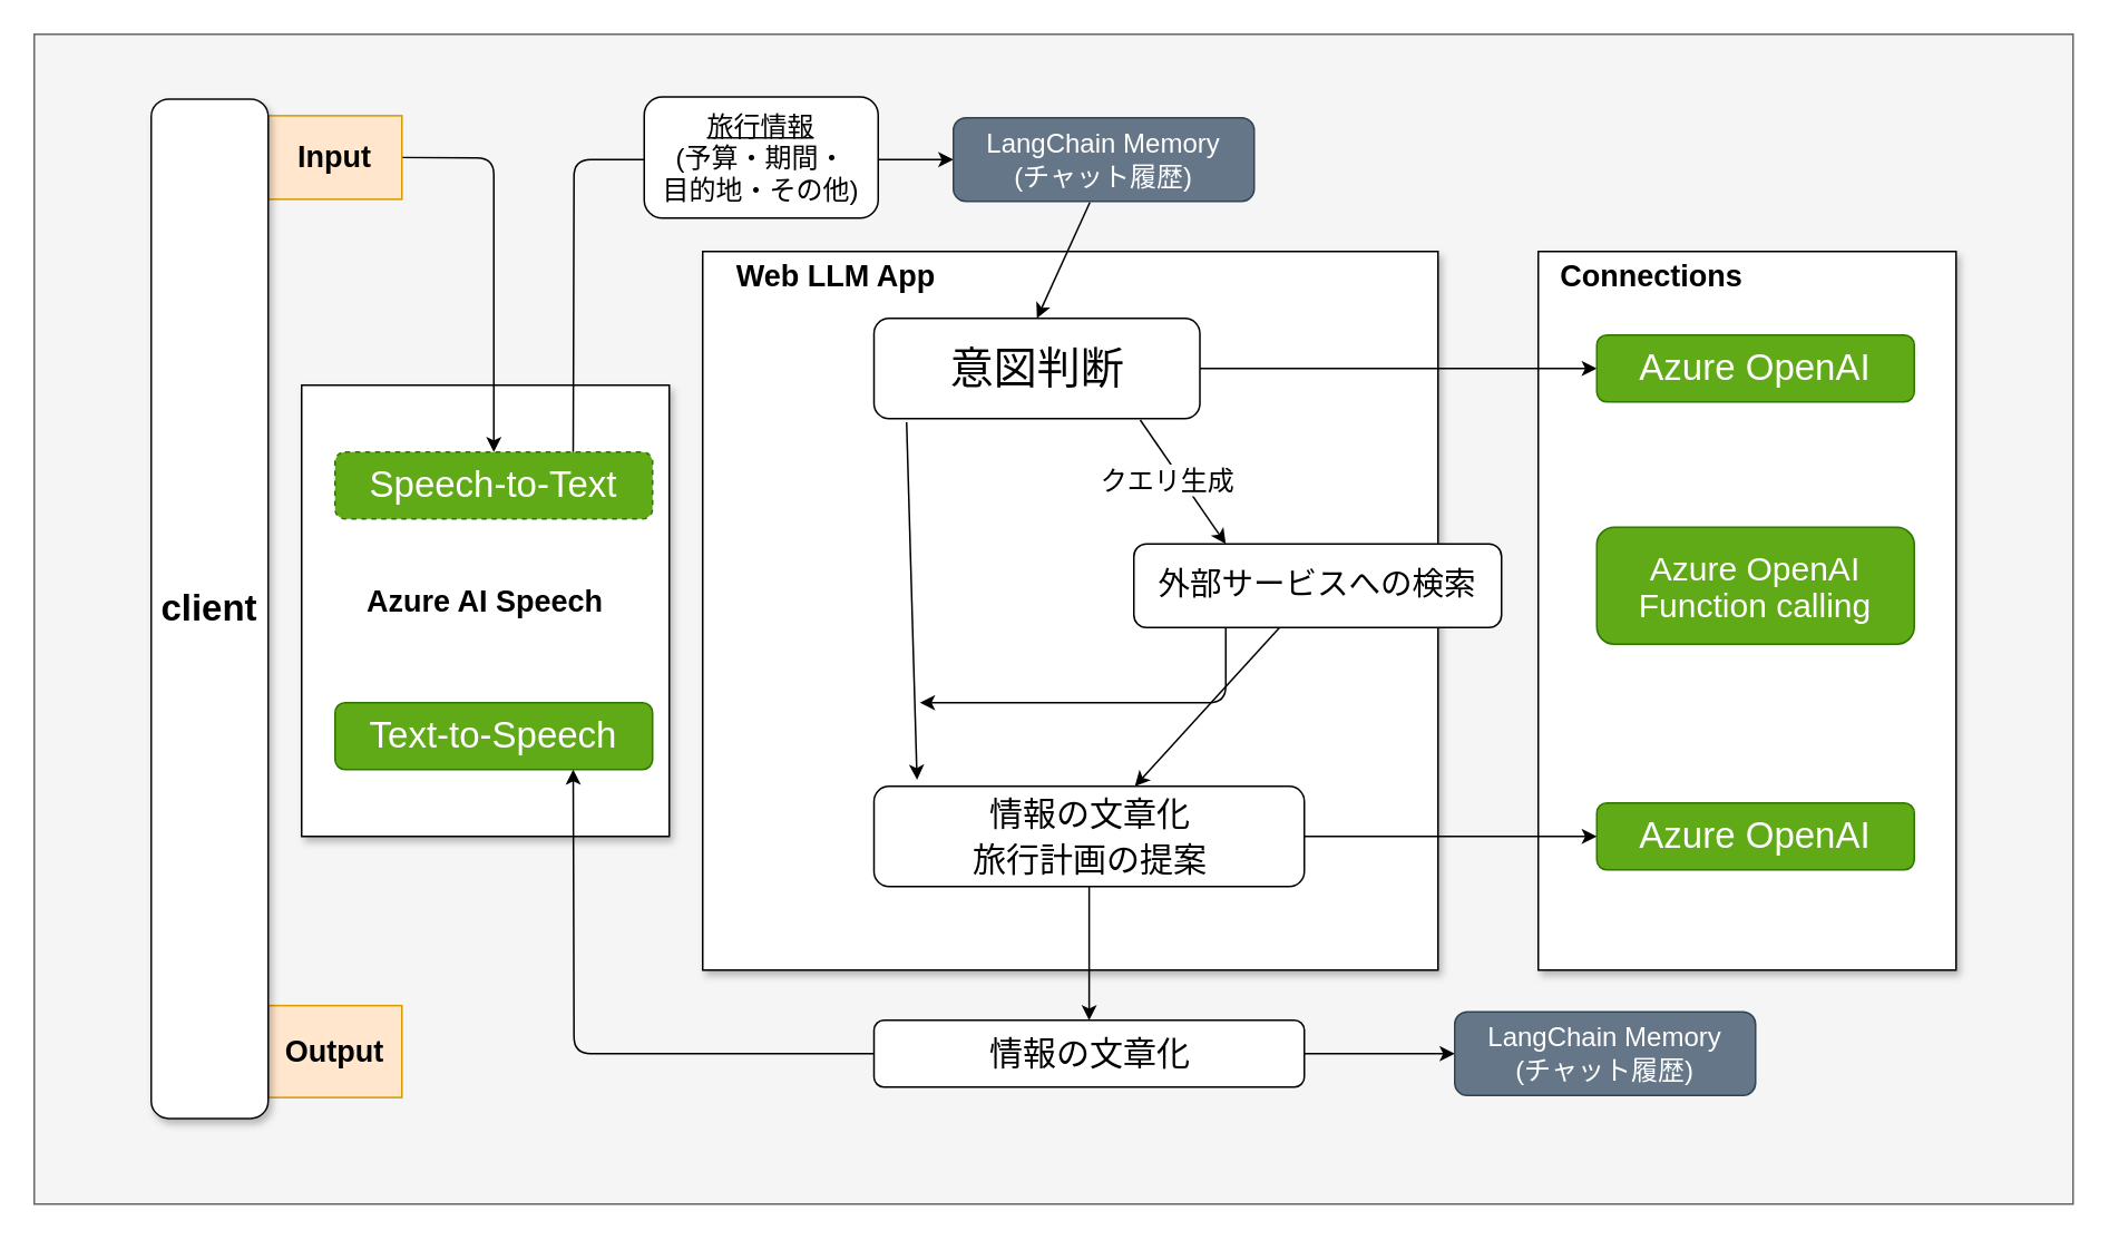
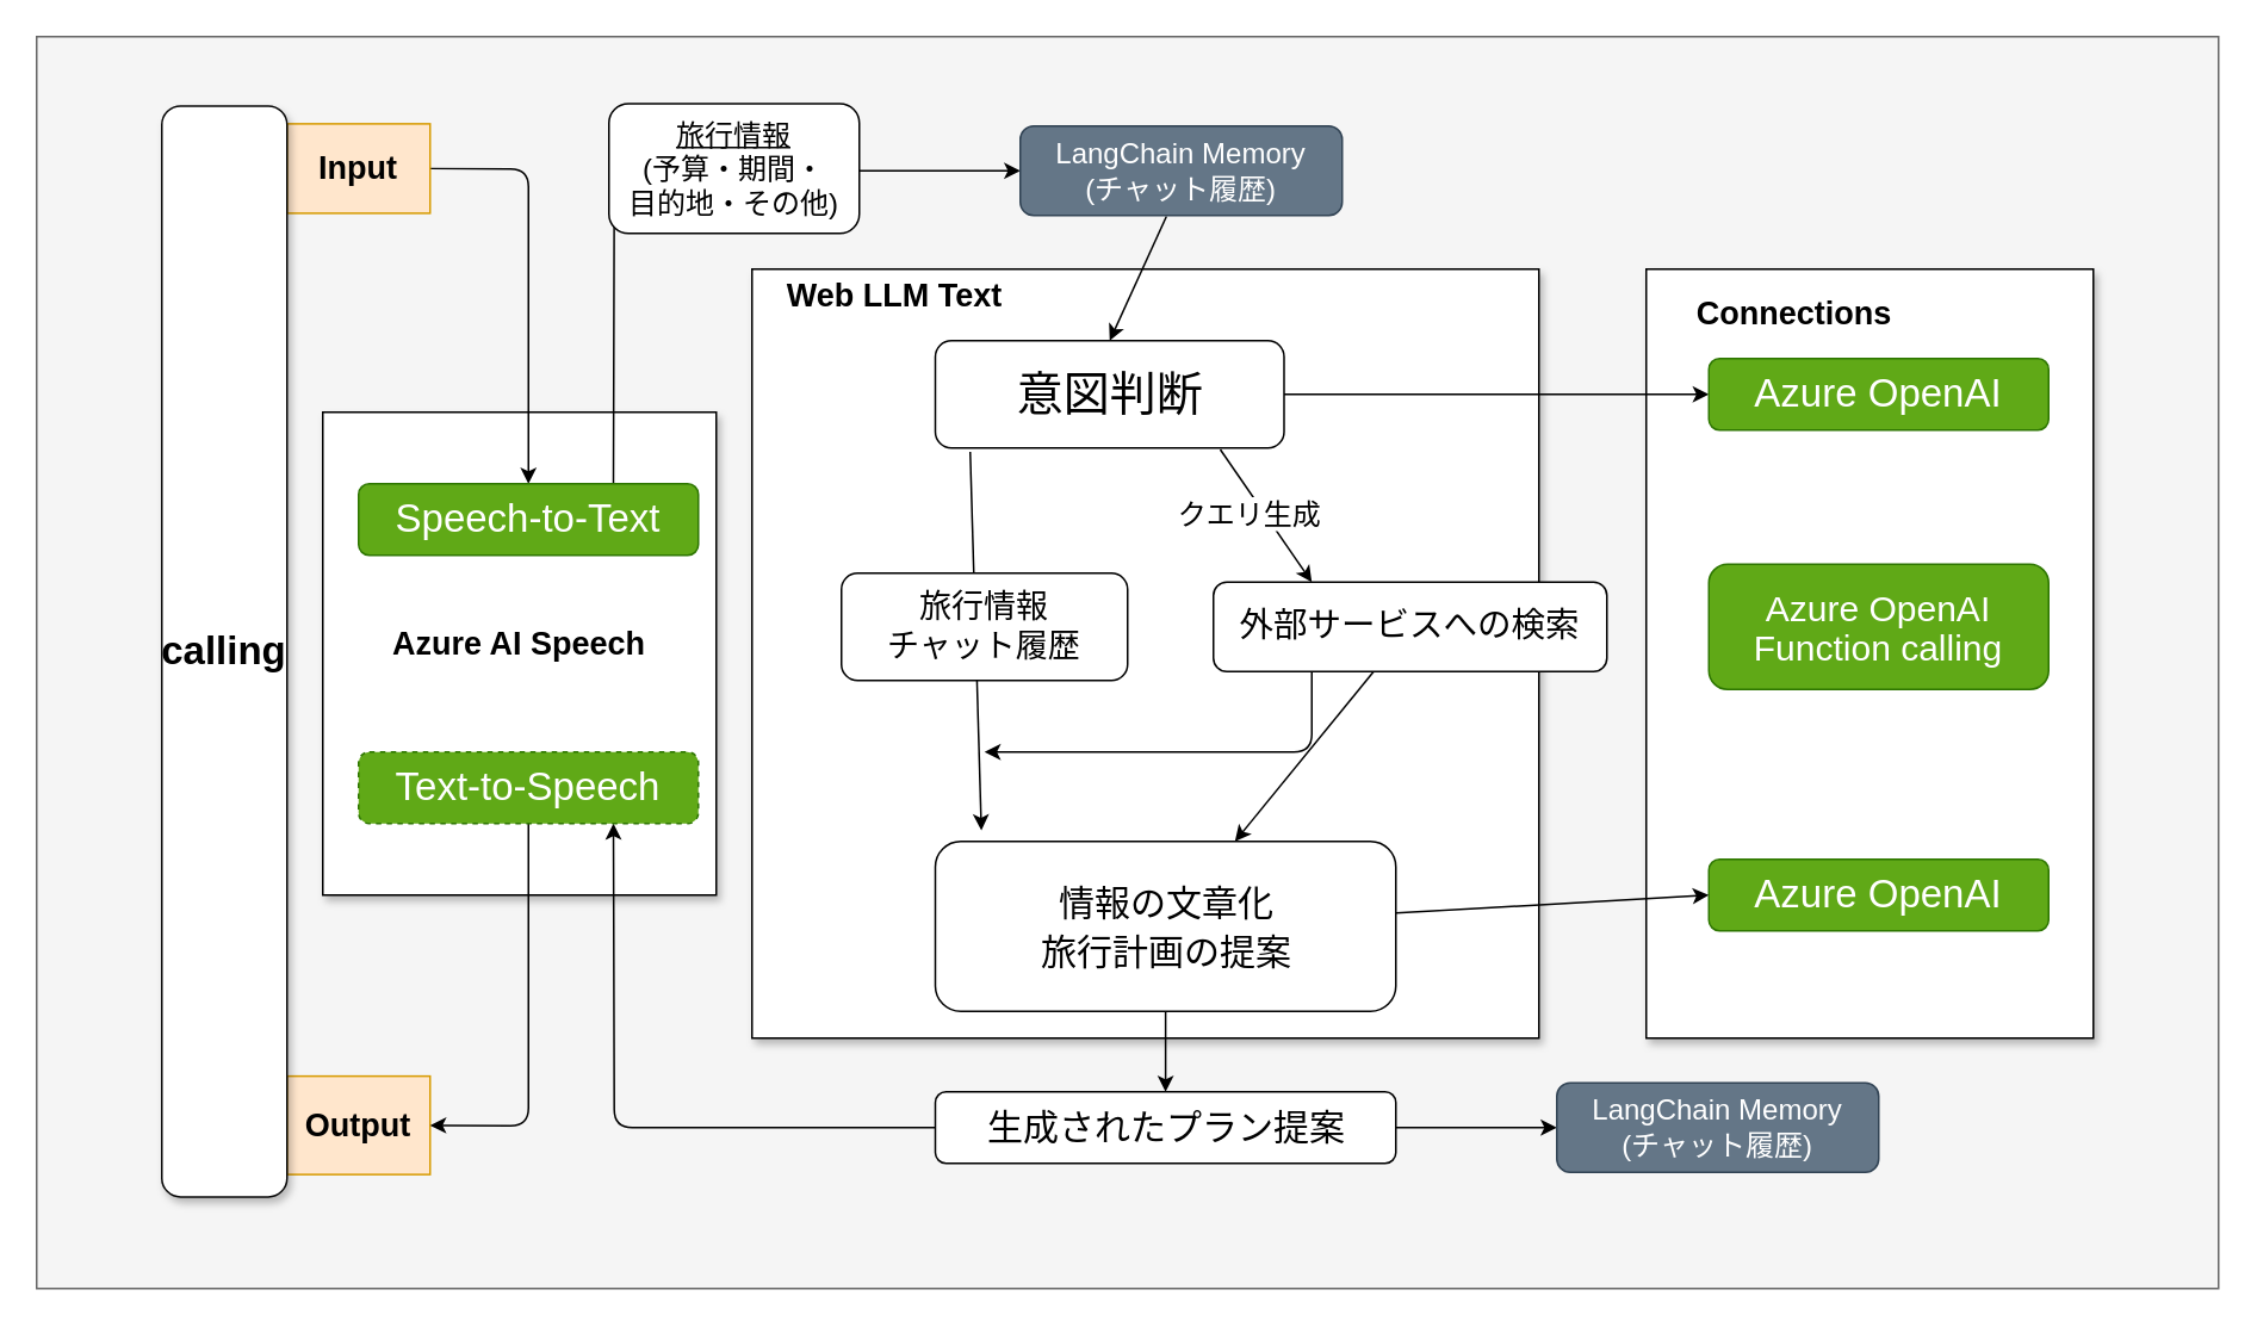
- <mxCell id="33" value="&lt;u&gt;旅行情報&lt;/u&gt;&lt;br&gt;(予算・期間・&lt;br&gt;目的地・その他)" style="rounded=1;whiteSpace=wrap;fontSize=16;html=1;" parent="1" vertex="1"><mxGeometry x="385" y="57.5" width="140" height="72.5" as="geometry" /></mxCell>
+ <mxCell id="33" value="&lt;u&gt;旅行情報&lt;/u&gt;&lt;br&gt;(予算・期間・&lt;br&gt;目的地・その他)" style="rounded=1;whiteSpace=wrap;fontSize=16;html=1;" parent="1" vertex="1"><mxGeometry x="340" y="57.5" width="140" height="72.5" as="geometry" /></mxCell>
- <mxCell id="29" value="Web LLM App" style="text;html=1;strokeColor=none;fillColor=none;align=center;verticalAlign=middle;whiteSpace=wrap;rounded=0;shadow=0;labelBorderColor=none;fontSize=18;fontStyle=1" parent="1" vertex="1"><mxGeometry x="430" y="150" width="140" height="30" as="geometry" /></mxCell>
+ <mxCell id="29" value="Web LLM Text" style="text;html=1;strokeColor=none;fillColor=none;align=center;verticalAlign=middle;whiteSpace=wrap;rounded=0;shadow=0;labelBorderColor=none;fontSize=18;fontStyle=1" parent="1" vertex="1"><mxGeometry x="430" y="150" width="140" height="30" as="geometry" /></mxCell>
- <mxCell id="30" value="Connections" style="text;html=1;strokeColor=none;fillColor=none;align=center;verticalAlign=middle;whiteSpace=wrap;rounded=0;shadow=0;labelBorderColor=none;fontSize=18;fontStyle=1" parent="1" vertex="1"><mxGeometry x="937.5" y="150" width="100" height="30" as="geometry" /></mxCell>
+ <mxCell id="30" value="Connections" style="text;html=1;strokeColor=none;fillColor=none;align=center;verticalAlign=middle;whiteSpace=wrap;rounded=0;shadow=0;labelBorderColor=none;fontSize=18;fontStyle=1" parent="1" vertex="1"><mxGeometry x="952.5" y="160" width="100" height="30" as="geometry" /></mxCell>
- <mxCell id="35" value="&lt;p style=&quot;line-height: 10%; font-size: 22px;&quot;&gt;&lt;span style=&quot;background-color: initial; font-size: 22px;&quot;&gt;Speech-to-Text&lt;/span&gt;&lt;/p&gt;" style="rounded=1;whiteSpace=wrap;html=1;fontSize=22;fillColor=#60a917;fontColor=#ffffff;strokeColor=#2D7600;dashed=1;" parent="1" vertex="1"><mxGeometry x="200" y="270" width="190" height="40" as="geometry" /></mxCell>
+ <mxCell id="35" value="&lt;p style=&quot;line-height: 10%; font-size: 22px;&quot;&gt;&lt;span style=&quot;background-color: initial; font-size: 22px;&quot;&gt;Speech-to-Text&lt;/span&gt;&lt;/p&gt;" style="rounded=1;whiteSpace=wrap;html=1;fontSize=22;fillColor=#60a917;fontColor=#ffffff;strokeColor=#2D7600;" parent="1" vertex="1"><mxGeometry x="200" y="270" width="190" height="40" as="geometry" /></mxCell>
+ <mxCell id="18" value="旅行情報&lt;br&gt;チャット履歴" style="rounded=1;whiteSpace=wrap;html=1;fontSize=18;" parent="1" vertex="1"><mxGeometry x="470" y="320" width="160" height="60" as="geometry" /></mxCell>
- <mxCell id="31" value="&lt;font style=&quot;font-size: 22px;&quot;&gt;client&lt;/font&gt;" style="rounded=1;whiteSpace=wrap;html=1;strokeColor=#080808;perimeterSpacing=0;fontSize=22;shadow=1;fontStyle=1" parent="1" vertex="1"><mxGeometry x="90" y="58.75" width="70" height="610" as="geometry" /></mxCell>
+ <mxCell id="31" value="&lt;font style=&quot;font-size: 22px;&quot;&gt;calling&lt;/font&gt;" style="rounded=1;whiteSpace=wrap;html=1;strokeColor=#080808;perimeterSpacing=0;fontSize=22;shadow=1;fontStyle=1" parent="1" vertex="1"><mxGeometry x="90" y="58.75" width="70" height="610" as="geometry" /></mxCell>
- <mxCell id="37" value="&lt;p style=&quot;line-height: 10%; font-size: 22px;&quot;&gt;&lt;span style=&quot;background-color: initial; font-size: 22px;&quot;&gt;Text-to-Speech&lt;/span&gt;&lt;/p&gt;" style="rounded=1;whiteSpace=wrap;html=1;fontSize=22;fillColor=#60a917;fontColor=#ffffff;strokeColor=#2D7600;" parent="1" vertex="1"><mxGeometry x="200" y="420" width="190" height="40" as="geometry" /></mxCell>
+ <mxCell id="37" value="&lt;p style=&quot;line-height: 10%; font-size: 22px;&quot;&gt;&lt;span style=&quot;background-color: initial; font-size: 22px;&quot;&gt;Text-to-Speech&lt;/span&gt;&lt;/p&gt;" style="rounded=1;whiteSpace=wrap;html=1;fontSize=22;fillColor=#60a917;fontColor=#ffffff;strokeColor=#2D7600;dashed=1;" parent="1" vertex="1"><mxGeometry x="200" y="420" width="190" height="40" as="geometry" /></mxCell>
- <mxCell id="21" value="&lt;font style=&quot;font-size: 20px;&quot;&gt;情報の文章化&lt;br&gt;旅行計画の提案&lt;br&gt;&lt;/font&gt;" style="rounded=1;whiteSpace=wrap;html=1;fontSize=22;" parent="1" vertex="1"><mxGeometry x="522.5" y="470" width="257.5" height="60" as="geometry" /></mxCell>
+ <mxCell id="21" value="&lt;font style=&quot;font-size: 20px;&quot;&gt;情報の文章化&lt;br&gt;旅行計画の提案&lt;br&gt;&lt;/font&gt;" style="rounded=1;whiteSpace=wrap;html=1;fontSize=22;" parent="1" vertex="1"><mxGeometry x="522.5" y="470" width="257.5" height="95" as="geometry" /></mxCell>
+ <mxCell id="36" style="edgeStyle=none;html=1;entryX=1;entryY=0.5;entryDx=0;entryDy=0;fontSize=20;fontColor=default;" parent="1" source="37" target="28" edge="1"><mxGeometry relative="1" as="geometry"><Array as="points"><mxPoint x="295" y="629" /></Array></mxGeometry></mxCell>
- <mxCell id="24" value="&lt;font style=&quot;font-size: 20px;&quot;&gt;情報の文章化&lt;br&gt;&lt;/font&gt;" style="rounded=1;whiteSpace=wrap;html=1;fontSize=22;" parent="1" vertex="1"><mxGeometry x="522.5" y="610" width="257.5" height="40" as="geometry" /></mxCell>
+ <mxCell id="24" value="&lt;font style=&quot;font-size: 20px;&quot;&gt;生成されたプラン提案&lt;br&gt;&lt;/font&gt;" style="rounded=1;whiteSpace=wrap;html=1;fontSize=22;" parent="1" vertex="1"><mxGeometry x="522.5" y="610" width="257.5" height="40" as="geometry" /></mxCell>
